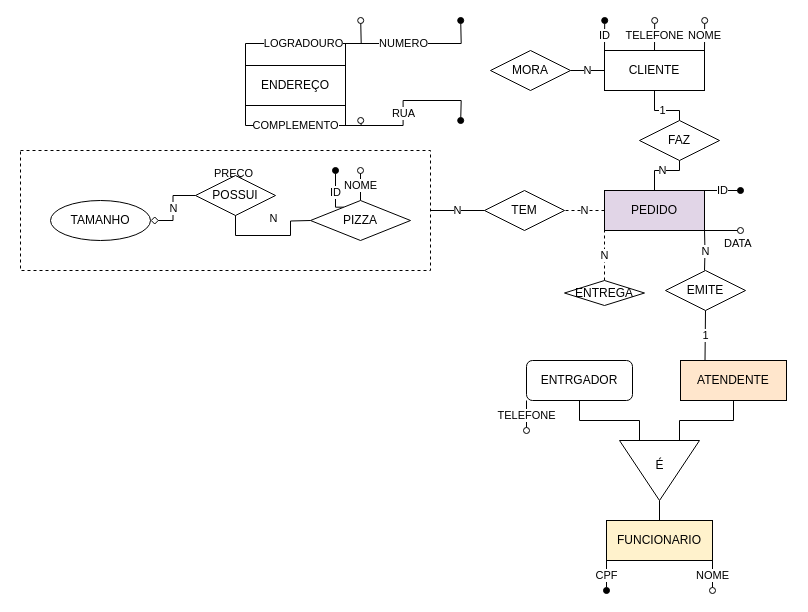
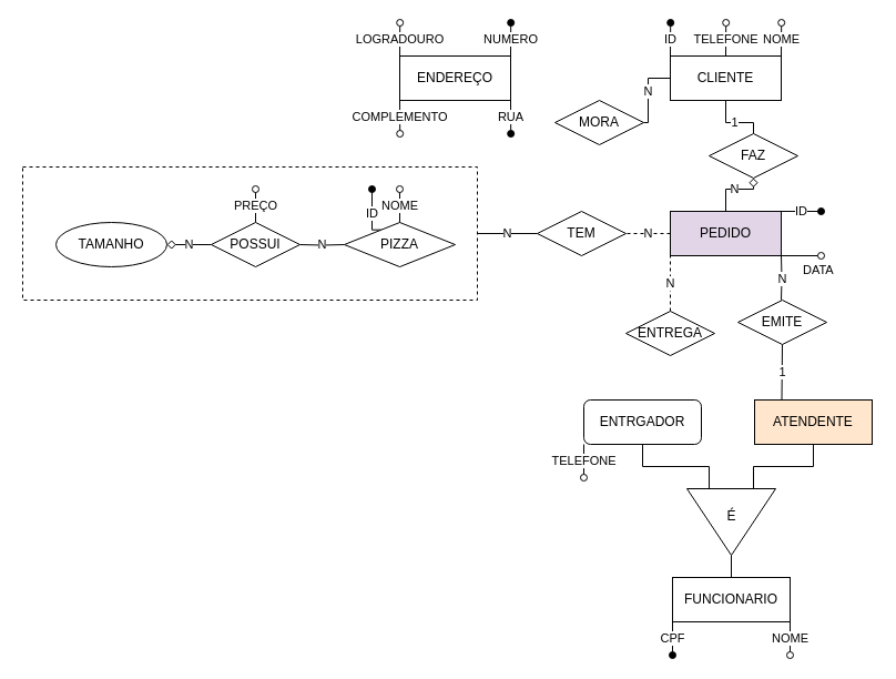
- <mxCell id="42" value="MORA" style="shape=rhombus;perimeter=rhombusPerimeter;whiteSpace=wrap;html=1;align=center;" vertex="1" parent="1"><mxGeometry x="490" y="50" width="80" height="40" as="geometry" /></mxCell>
+ <mxCell id="42" value="MORA" style="shape=rhombus;perimeter=rhombusPerimeter;whiteSpace=wrap;html=1;align=center;" vertex="1" parent="1"><mxGeometry x="500" y="90" width="80" height="40" as="geometry" /></mxCell>
- <mxCell id="40" value="ENDEREÇO" style="whiteSpace=wrap;html=1;align=center;" vertex="1" parent="1"><mxGeometry x="245" y="65" width="100" height="40" as="geometry" /></mxCell>
+ <mxCell id="40" value="ENDEREÇO" style="whiteSpace=wrap;html=1;align=center;" vertex="1" parent="1"><mxGeometry x="360" y="50" width="100" height="40" as="geometry" /></mxCell>
- <mxCell id="28" value="N" style="edgeStyle=orthogonalEdgeStyle;rounded=0;orthogonalLoop=1;jettySize=auto;html=1;endArrow=none;endFill=0;" edge="1" parent="1" source="29" target="41"><mxGeometry relative="1" as="geometry" /></mxCell>
+ <mxCell id="28" value="N" style="edgeStyle=orthogonalEdgeStyle;rounded=0;orthogonalLoop=1;jettySize=auto;html=1;endArrow=diamond;endFill=0;" edge="1" parent="1" source="29" target="41"><mxGeometry relative="1" as="geometry" /></mxCell>
- <mxCell id="50" value="POSSUI" style="shape=rhombus;perimeter=rhombusPerimeter;whiteSpace=wrap;html=1;align=center;" parent="43" vertex="1"><mxGeometry x="175" y="25" width="80" height="40" as="geometry" /></mxCell>
+ <mxCell id="50" value="POSSUI" style="shape=rhombus;perimeter=rhombusPerimeter;whiteSpace=wrap;html=1;align=center;" parent="43" vertex="1"><mxGeometry x="170" y="50" width="80" height="40" as="geometry" /></mxCell>
- <mxCell id="22" value="ENTREGA" style="shape=rhombus;perimeter=rhombusPerimeter;whiteSpace=wrap;html=1;align=center;" vertex="1" parent="1"><mxGeometry x="564" y="280" width="80" height="25" as="geometry" /></mxCell>
+ <mxCell id="22" value="ENTREGA" style="shape=rhombus;perimeter=rhombusPerimeter;whiteSpace=wrap;html=1;align=center;" vertex="1" parent="1"><mxGeometry x="564" y="280" width="80" height="40" as="geometry" /></mxCell>
- <mxCell id="19" value="FUNCIONARIO" style="whiteSpace=wrap;html=1;align=center;fillColor=#fff2cc;" vertex="1" parent="16"><mxGeometry width="106" height="40" as="geometry" /></mxCell>
+ <mxCell id="19" value="FUNCIONARIO" style="whiteSpace=wrap;html=1;align=center;" vertex="1" parent="16"><mxGeometry width="106" height="40" as="geometry" /></mxCell>
